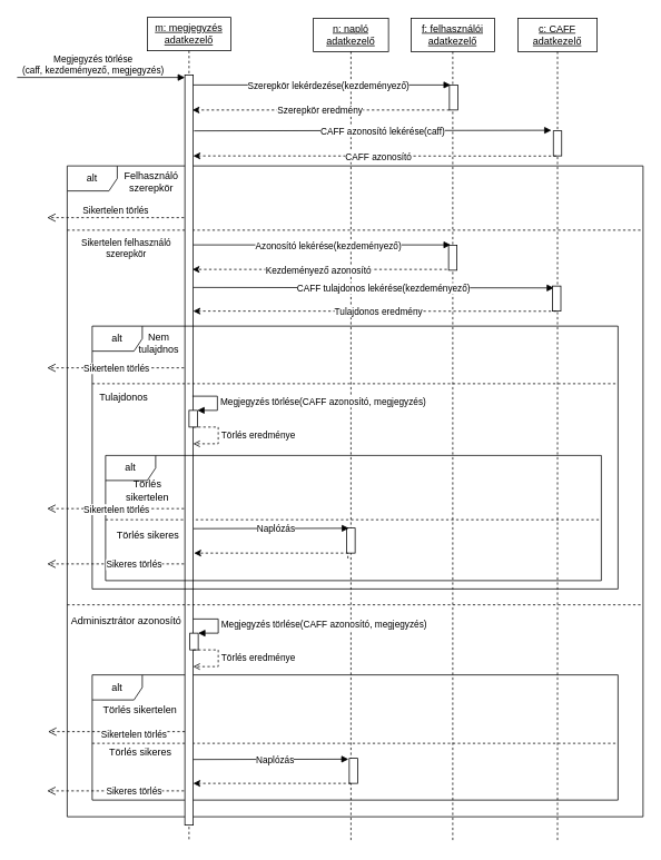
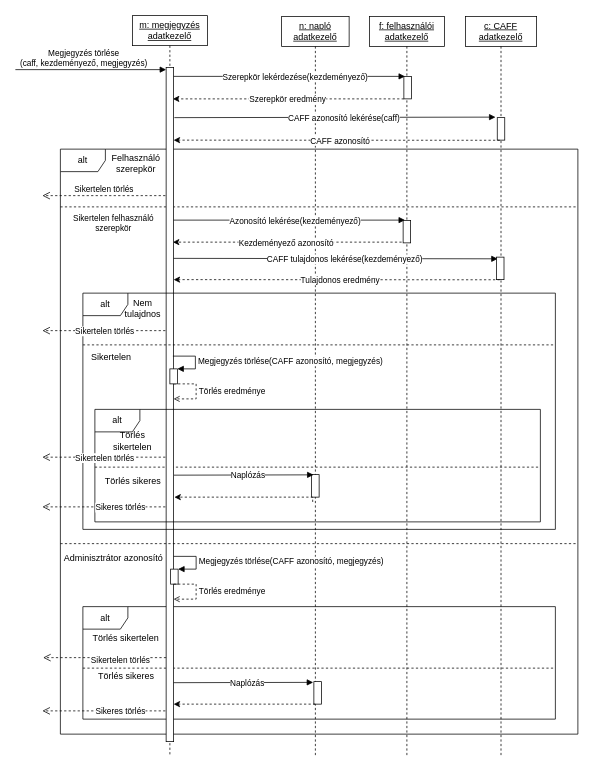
- <mxCell id="40" value="Tulajdonos" style="text;html=1;strokeColor=none;fillColor=none;align=center;verticalAlign=middle;whiteSpace=wrap;rounded=0;" parent="1" vertex="1"><mxGeometry x="118" y="461" width="60" height="30" as="geometry" /></mxCell>
+ <mxCell id="40" value="Sikertelen" style="text;html=1;strokeColor=none;fillColor=none;align=center;verticalAlign=middle;whiteSpace=wrap;rounded=0;" parent="1" vertex="1"><mxGeometry x="118" y="461" width="60" height="30" as="geometry" /></mxCell>
